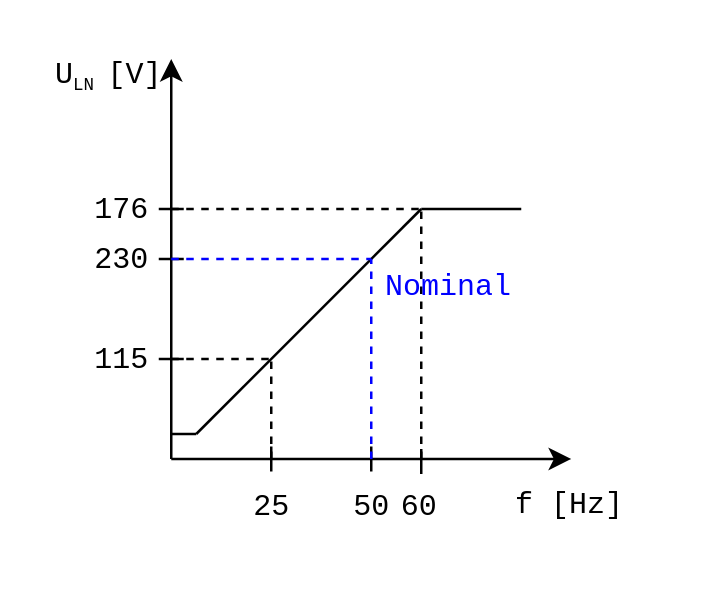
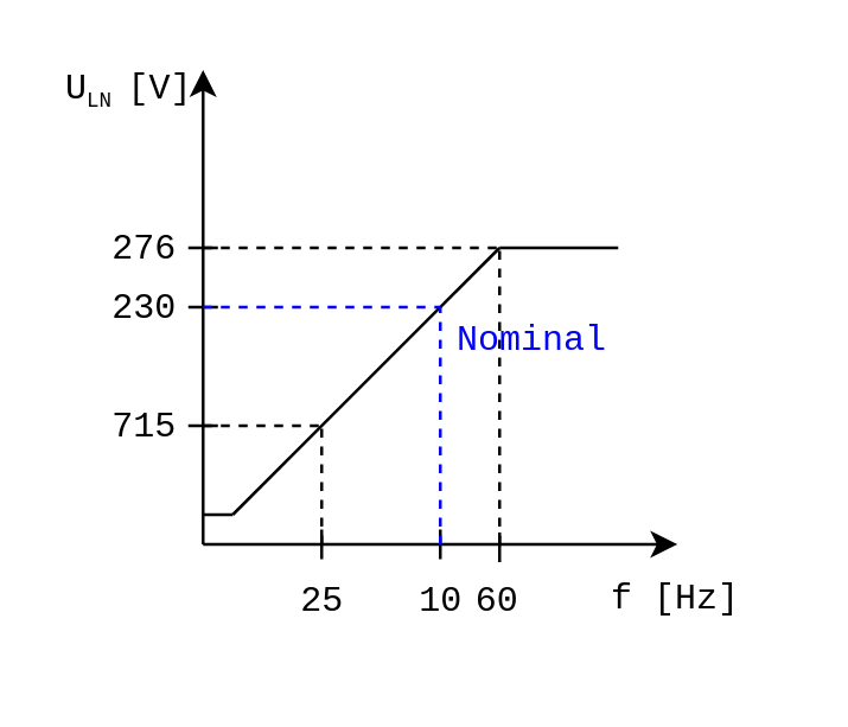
- <mxCell id="21" value="176" style="text;html=1;resizable=0;points=[];autosize=1;align=center;verticalAlign=bottom;spacingTop=-4;fontSize=12;fontFamily=Courier New;" parent="1" vertex="1"><mxGeometry x="28" y="73" width="40" height="20" as="geometry" /></mxCell>
+ <mxCell id="21" value="276" style="text;html=1;resizable=0;points=[];autosize=1;align=center;verticalAlign=bottom;spacingTop=-4;fontSize=12;fontFamily=Courier New;" parent="1" vertex="1"><mxGeometry x="28" y="73" width="40" height="20" as="geometry" /></mxCell>
- <mxCell id="17" value="115" style="text;html=1;resizable=0;points=[];autosize=1;align=center;verticalAlign=bottom;spacingTop=-4;fontSize=12;fontFamily=Courier New;" parent="1" vertex="1"><mxGeometry x="28" y="133" width="40" height="20" as="geometry" /></mxCell>
+ <mxCell id="17" value="715" style="text;html=1;resizable=0;points=[];autosize=1;align=center;verticalAlign=bottom;spacingTop=-4;fontSize=12;fontFamily=Courier New;" parent="1" vertex="1"><mxGeometry x="28" y="133" width="40" height="20" as="geometry" /></mxCell>
- <mxCell id="8" value="50" style="text;html=1;resizable=0;points=[];autosize=1;align=center;verticalAlign=top;spacingTop=-4;fontSize=12;fontFamily=Courier New;" parent="1" vertex="1"><mxGeometry x="133" y="193" width="30" height="20" as="geometry" /></mxCell>
+ <mxCell id="8" value="10" style="text;html=1;resizable=0;points=[];autosize=1;align=center;verticalAlign=top;spacingTop=-4;fontSize=12;fontFamily=Courier New;" parent="1" vertex="1"><mxGeometry x="133" y="193" width="30" height="20" as="geometry" /></mxCell>
